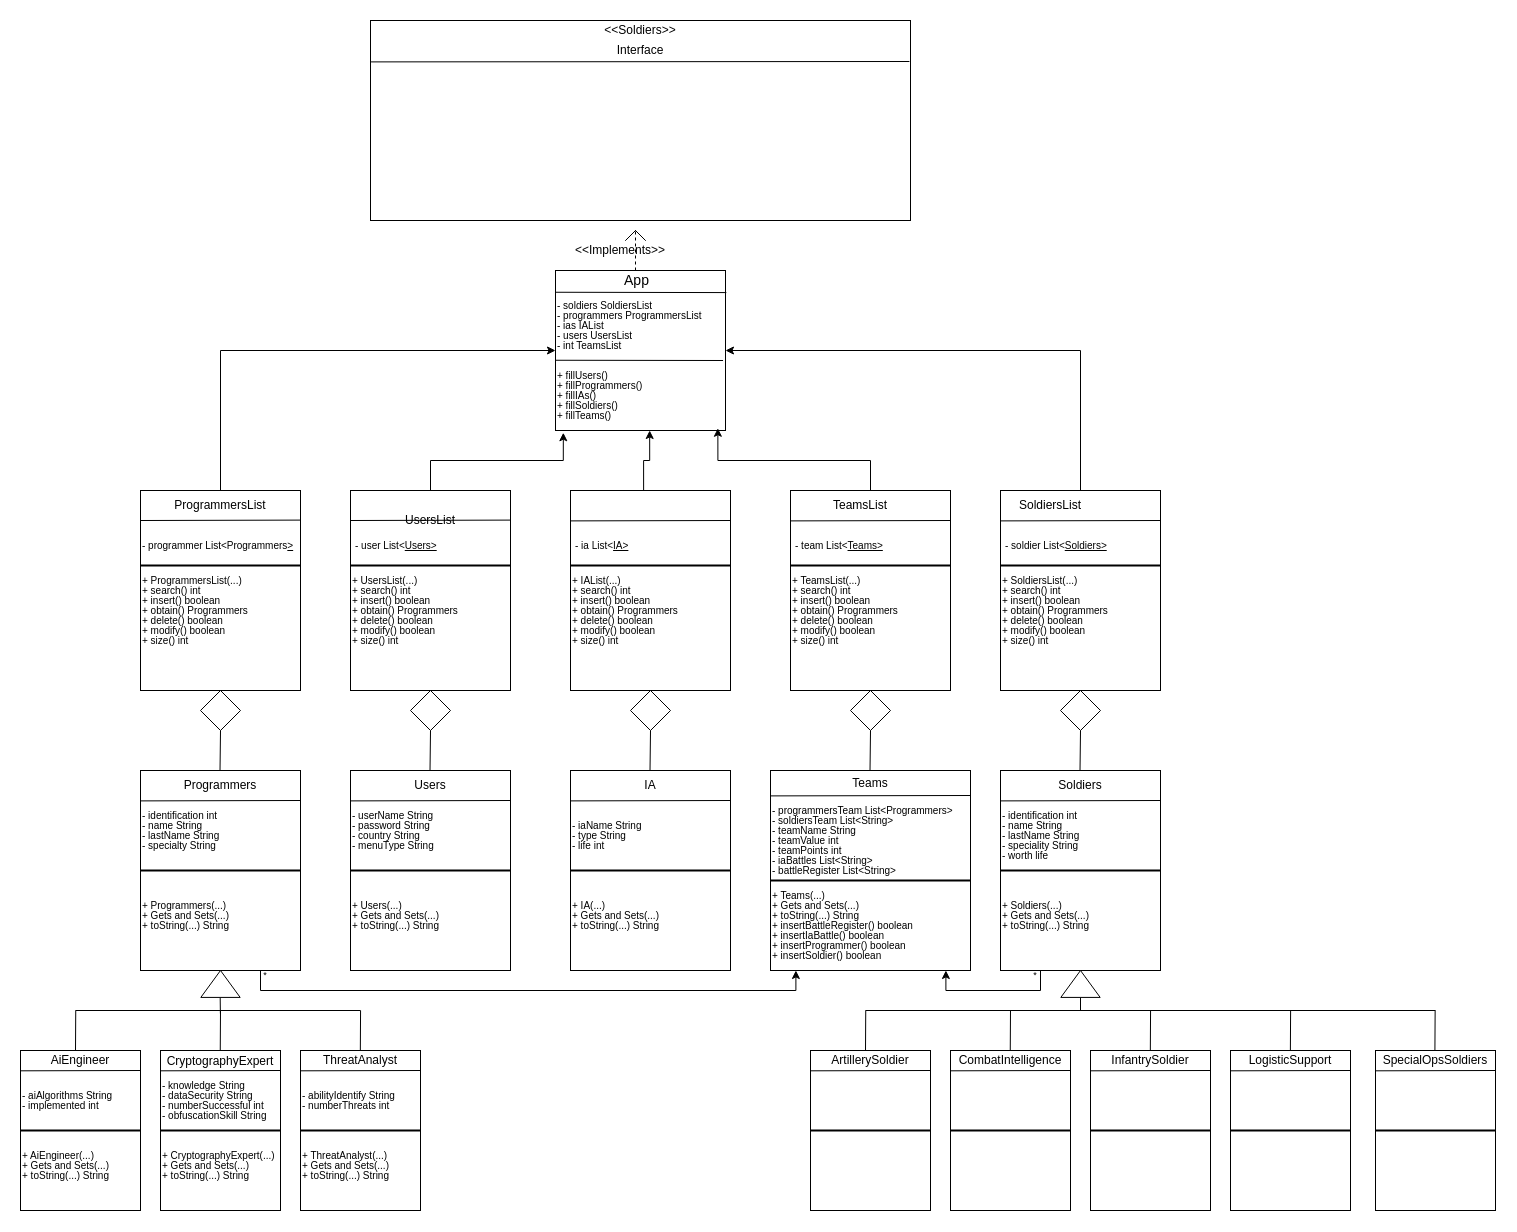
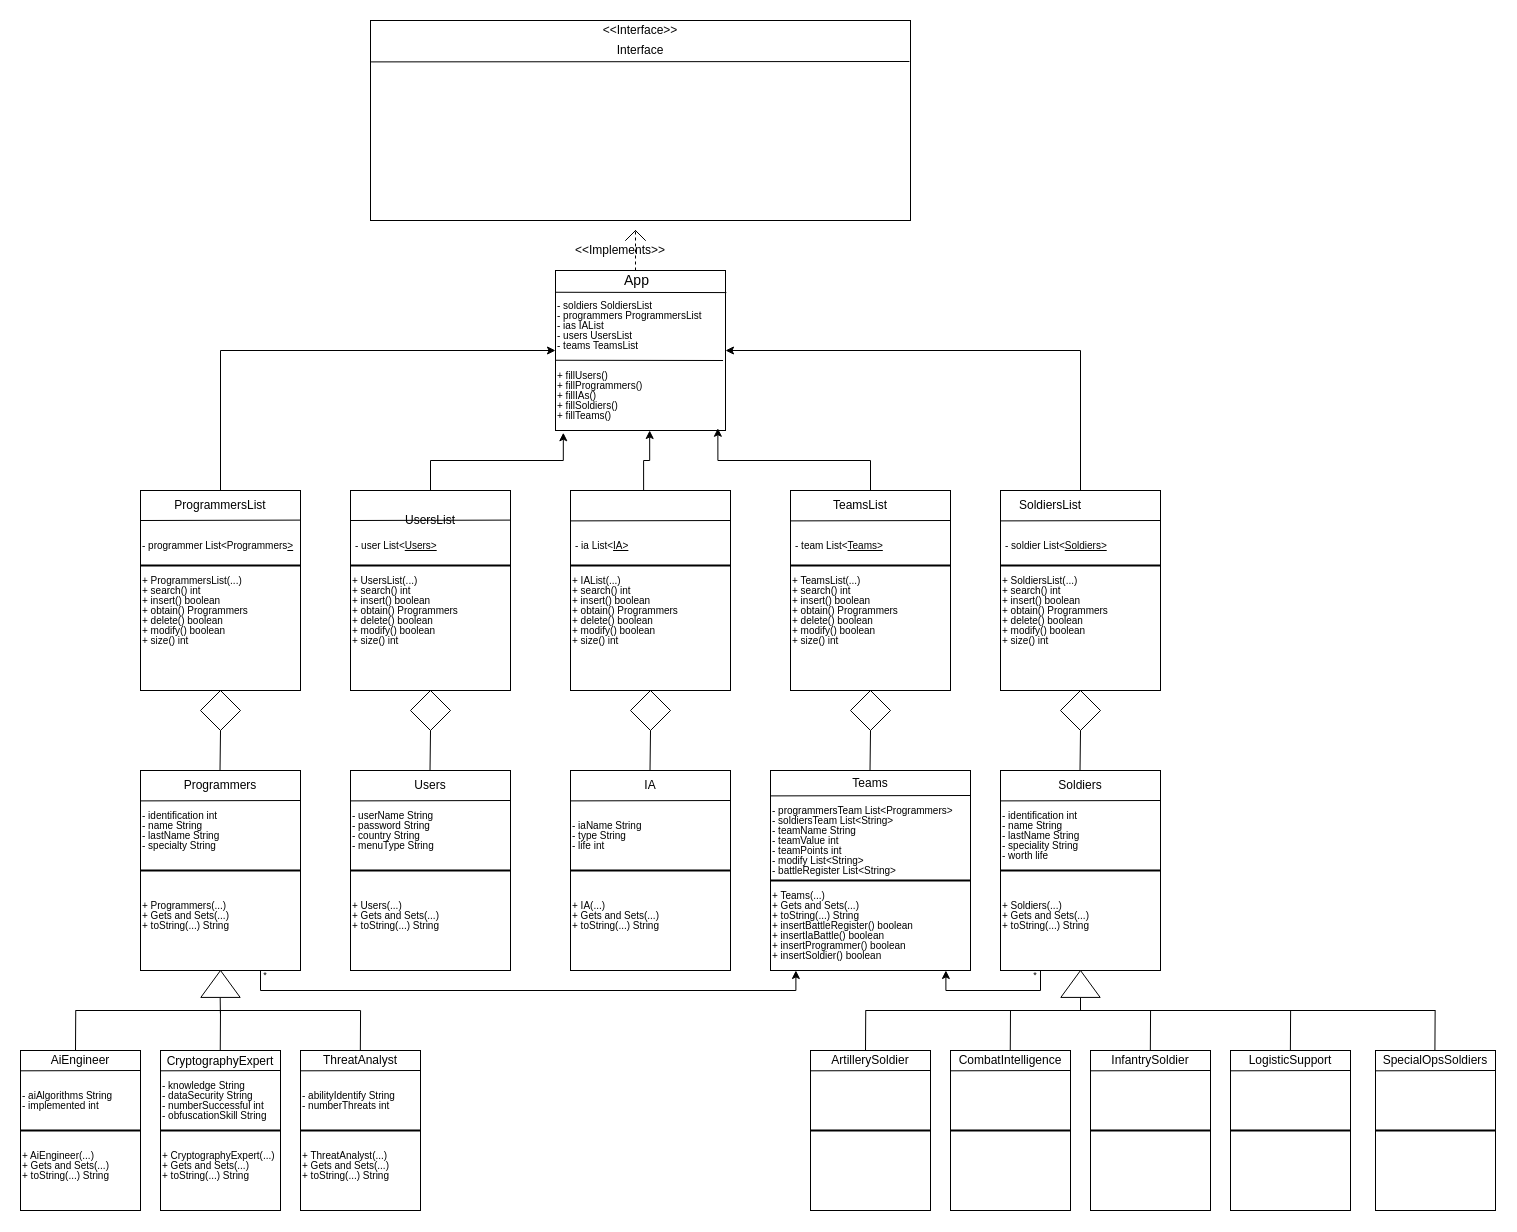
- <mxCell id="5" value="&amp;lt;&amp;lt;Soldiers&amp;gt;&amp;gt;" style="text;html=1;strokeColor=none;fillColor=none;align=center;verticalAlign=middle;whiteSpace=wrap;rounded=0;" vertex="1" parent="1"><mxGeometry x="610" y="20" width="60" height="20" as="geometry" /></mxCell>
+ <mxCell id="5" value="&amp;lt;&amp;lt;Interface&amp;gt;&amp;gt;" style="text;html=1;strokeColor=none;fillColor=none;align=center;verticalAlign=middle;whiteSpace=wrap;rounded=0;" vertex="1" parent="1"><mxGeometry x="610" y="20" width="60" height="20" as="geometry" /></mxCell>
- <mxCell id="110" value="- int TeamsList" style="text;html=1;strokeColor=none;fillColor=none;align=left;verticalAlign=middle;whiteSpace=wrap;rounded=0;fontStyle=0;fontSize=10;" vertex="1" parent="1"><mxGeometry x="555" y="340" width="135" height="10" as="geometry" /></mxCell>
+ <mxCell id="110" value="- teams TeamsList" style="text;html=1;strokeColor=none;fillColor=none;align=left;verticalAlign=middle;whiteSpace=wrap;rounded=0;fontStyle=0;fontSize=10;" vertex="1" parent="1"><mxGeometry x="555" y="340" width="135" height="10" as="geometry" /></mxCell>
- <mxCell id="185" value="- iaBattles List&amp;lt;String&amp;gt;" style="text;html=1;strokeColor=none;fillColor=none;align=left;verticalAlign=middle;whiteSpace=wrap;rounded=0;fontStyle=0;fontSize=10;" vertex="1" parent="1"><mxGeometry x="770" y="855" width="135" height="10" as="geometry" /></mxCell>
+ <mxCell id="185" value="- modify List&amp;lt;String&amp;gt;" style="text;html=1;strokeColor=none;fillColor=none;align=left;verticalAlign=middle;whiteSpace=wrap;rounded=0;fontStyle=0;fontSize=10;" vertex="1" parent="1"><mxGeometry x="770" y="855" width="135" height="10" as="geometry" /></mxCell>
